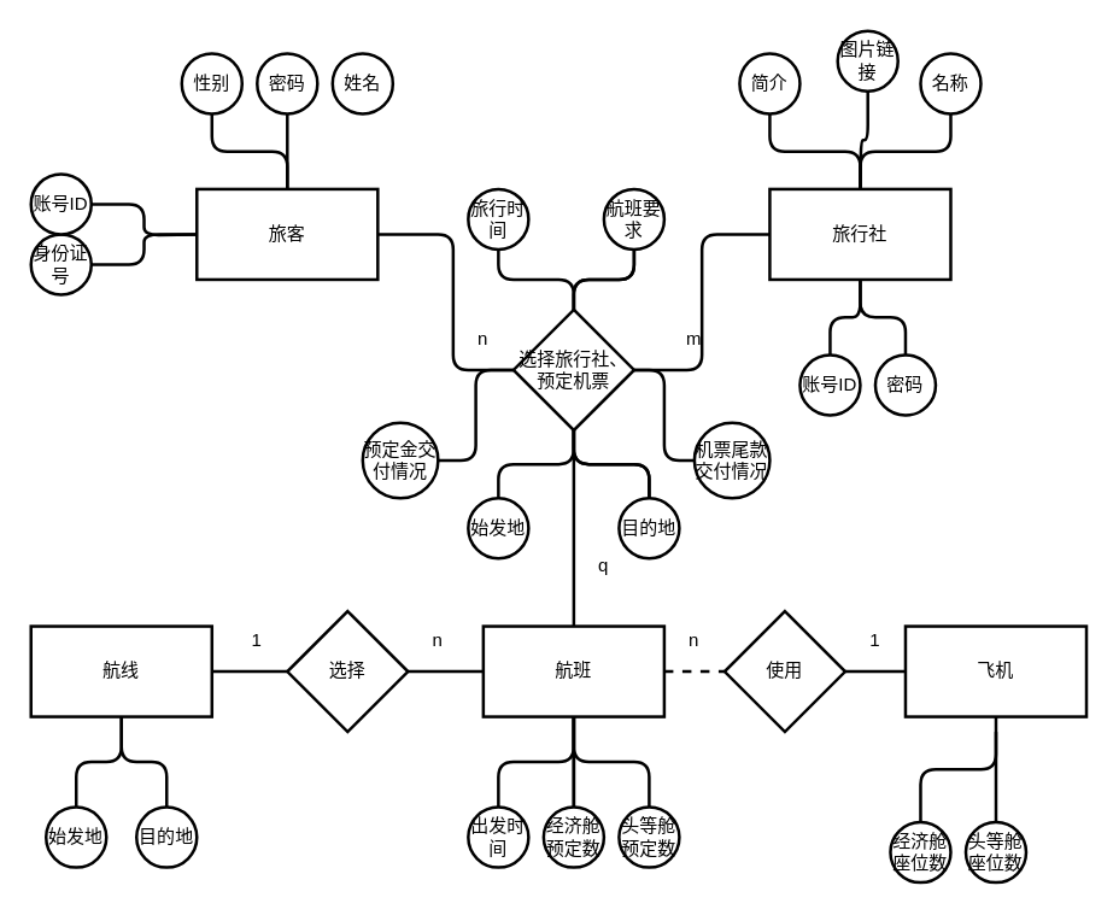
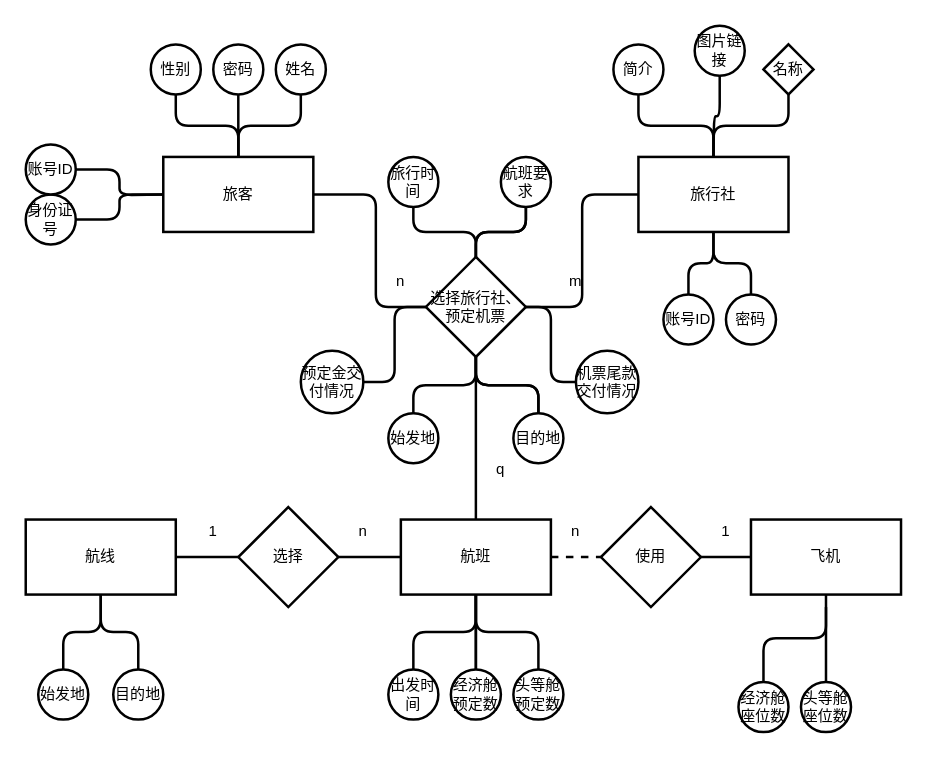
- <mxCell id="40" value="名称" style="ellipse;whiteSpace=wrap;html=1;strokeWidth=2;" parent="1" vertex="1"><mxGeometry x="610" y="35" width="40" height="40" as="geometry" /></mxCell>
+ <mxCell id="40" value="名称" style="rhombus;whiteSpace=wrap;html=1;strokeWidth=2;" parent="1" vertex="1"><mxGeometry x="610" y="35" width="40" height="40" as="geometry" /></mxCell>
+ <mxCell id="11" style="edgeStyle=orthogonalEdgeStyle;rounded=1;orthogonalLoop=1;jettySize=auto;html=1;entryX=0.5;entryY=0;entryDx=0;entryDy=0;endArrow=none;endFill=0;strokeWidth=2;" parent="1" source="12" target="3" edge="1"><mxGeometry relative="1" as="geometry" /></mxCell>
